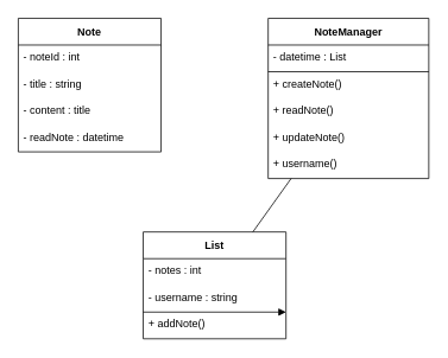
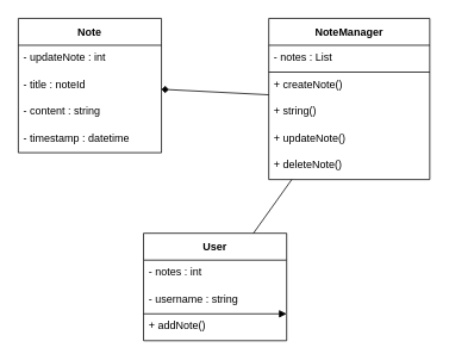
- <mxCell id="3" value="- noteId : int" style="text;align=left;verticalAlign=top;spacingLeft=4;spacingRight=4;" parent="2" vertex="1"><mxGeometry y="30" width="160" height="30" as="geometry" /></mxCell>
+ <mxCell id="3" value="- updateNote : int" style="text;align=left;verticalAlign=top;spacingLeft=4;spacingRight=4;" parent="2" vertex="1"><mxGeometry y="30" width="160" height="30" as="geometry" /></mxCell>
- <mxCell id="8" value="- datetime : List" style="text;align=left;verticalAlign=top;spacingLeft=4;" parent="7" vertex="1"><mxGeometry y="30" width="180" height="30" as="geometry" /></mxCell>
+ <mxCell id="8" value="- notes : List" style="text;align=left;verticalAlign=top;spacingLeft=4;" parent="7" vertex="1"><mxGeometry y="30" width="180" height="30" as="geometry" /></mxCell>
- <mxCell id="4" value="- title : string" style="text;align=left;verticalAlign=top;spacingLeft=4;spacingRight=4;" parent="2" vertex="1"><mxGeometry y="60" width="160" height="30" as="geometry" /></mxCell>
+ <mxCell id="4" value="- title : noteId" style="text;align=left;verticalAlign=top;spacingLeft=4;spacingRight=4;" parent="2" vertex="1"><mxGeometry y="60" width="160" height="30" as="geometry" /></mxCell>
+ <mxCell id="19" style="endArrow=diamond;" parent="1" source="7" target="2" edge="1"><mxGeometry relative="1" as="geometry" /></mxCell>
- <mxCell id="5" value="- content : title" style="text;align=left;verticalAlign=top;spacingLeft=4;spacingRight=4;" parent="2" vertex="1"><mxGeometry y="90" width="160" height="30" as="geometry" /></mxCell>
+ <mxCell id="5" value="- content : string" style="text;align=left;verticalAlign=top;spacingLeft=4;spacingRight=4;" parent="2" vertex="1"><mxGeometry y="90" width="160" height="30" as="geometry" /></mxCell>
- <mxCell id="10" value="+ readNote()" style="text;align=left;verticalAlign=top;spacingLeft=4;" parent="7" vertex="1"><mxGeometry y="90" width="180" height="30" as="geometry" /></mxCell>
+ <mxCell id="10" value="+ string()" style="text;align=left;verticalAlign=top;spacingLeft=4;" parent="7" vertex="1"><mxGeometry y="90" width="180" height="30" as="geometry" /></mxCell>
- <mxCell id="6" value="- readNote : datetime" style="text;align=left;verticalAlign=top;spacingLeft=4;spacingRight=4;" parent="2" vertex="1"><mxGeometry y="120" width="160" height="30" as="geometry" /></mxCell>
+ <mxCell id="6" value="- timestamp : datetime" style="text;align=left;verticalAlign=top;spacingLeft=4;spacingRight=4;" parent="2" vertex="1"><mxGeometry y="120" width="160" height="30" as="geometry" /></mxCell>
- <mxCell id="12" value="+ username()" style="text;align=left;verticalAlign=top;spacingLeft=4;" parent="7" vertex="1"><mxGeometry y="150" width="180" height="30" as="geometry" /></mxCell>
+ <mxCell id="12" value="+ deleteNote()" style="text;align=left;verticalAlign=top;spacingLeft=4;" parent="7" vertex="1"><mxGeometry y="150" width="180" height="30" as="geometry" /></mxCell>
- <mxCell id="14" value="List" style="swimlane;fontStyle=1;childLayout=stackLayout;horizontal=1;startSize=30;horizontalStack=0;resizeParent=1;resizeLast=0;collapsible=0;" parent="1" vertex="1"><mxGeometry x="160" y="260" width="160" height="120" as="geometry" /></mxCell>
+ <mxCell id="14" value="User" style="swimlane;fontStyle=1;childLayout=stackLayout;horizontal=1;startSize=30;horizontalStack=0;resizeParent=1;resizeLast=0;collapsible=0;" parent="1" vertex="1"><mxGeometry x="160" y="260" width="160" height="120" as="geometry" /></mxCell>
